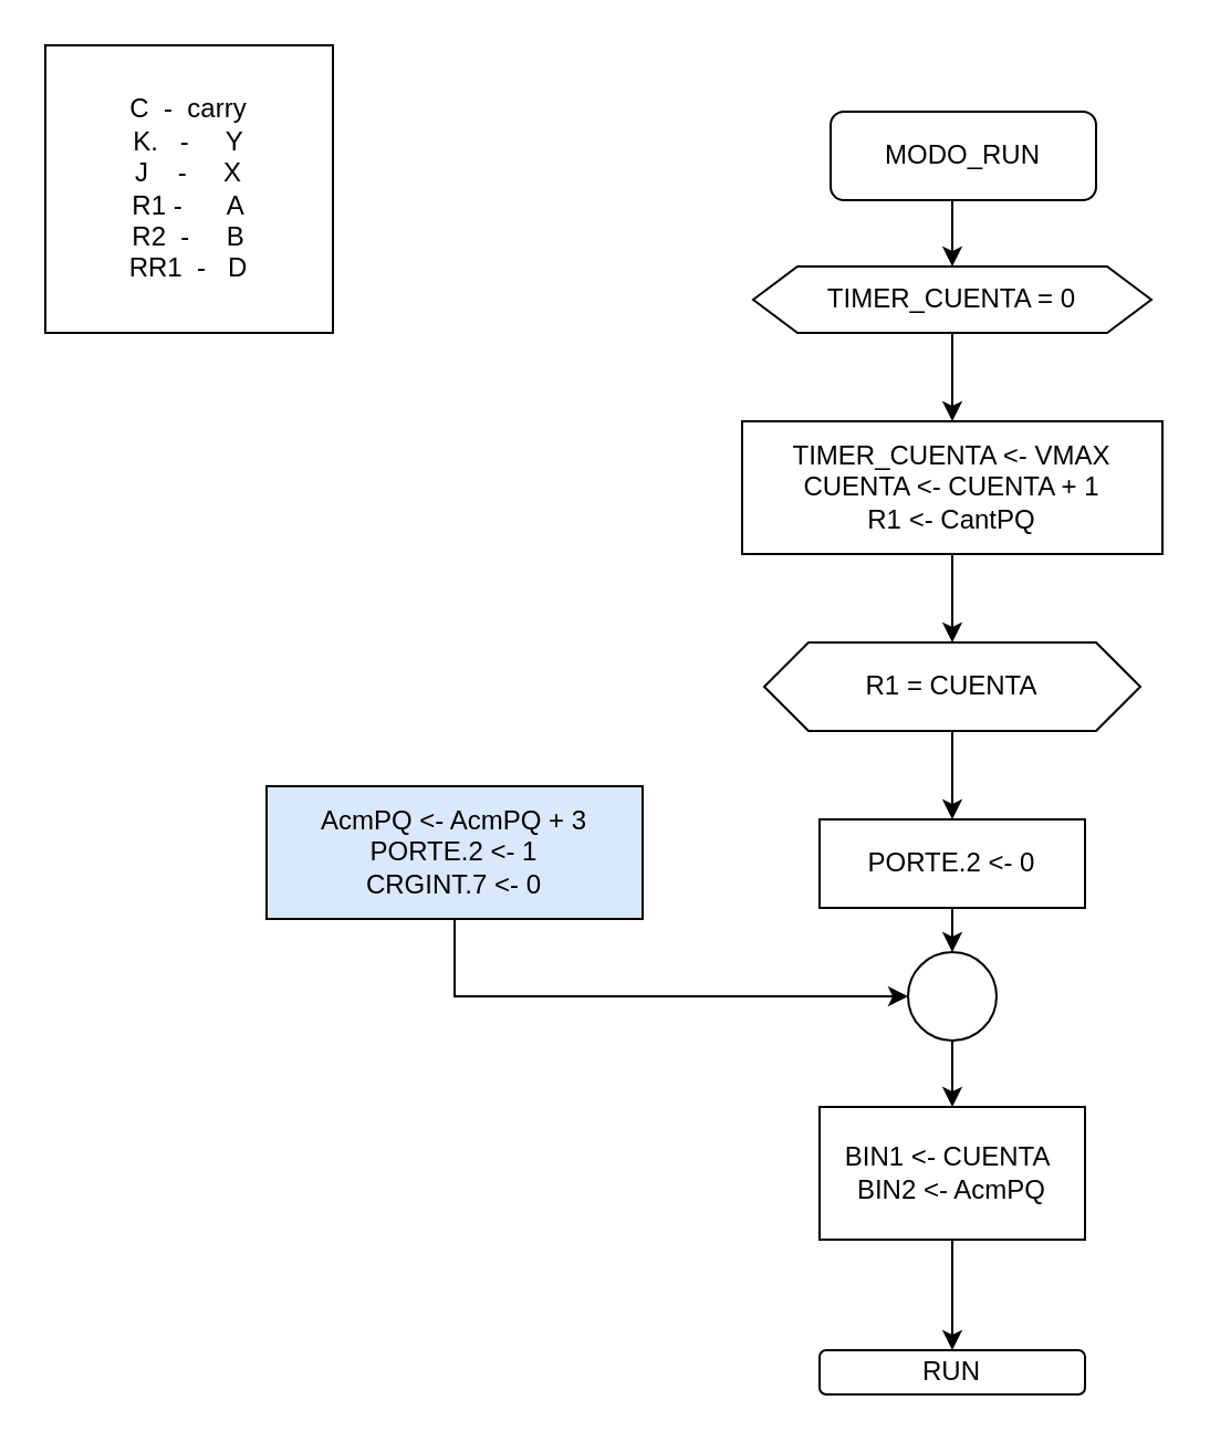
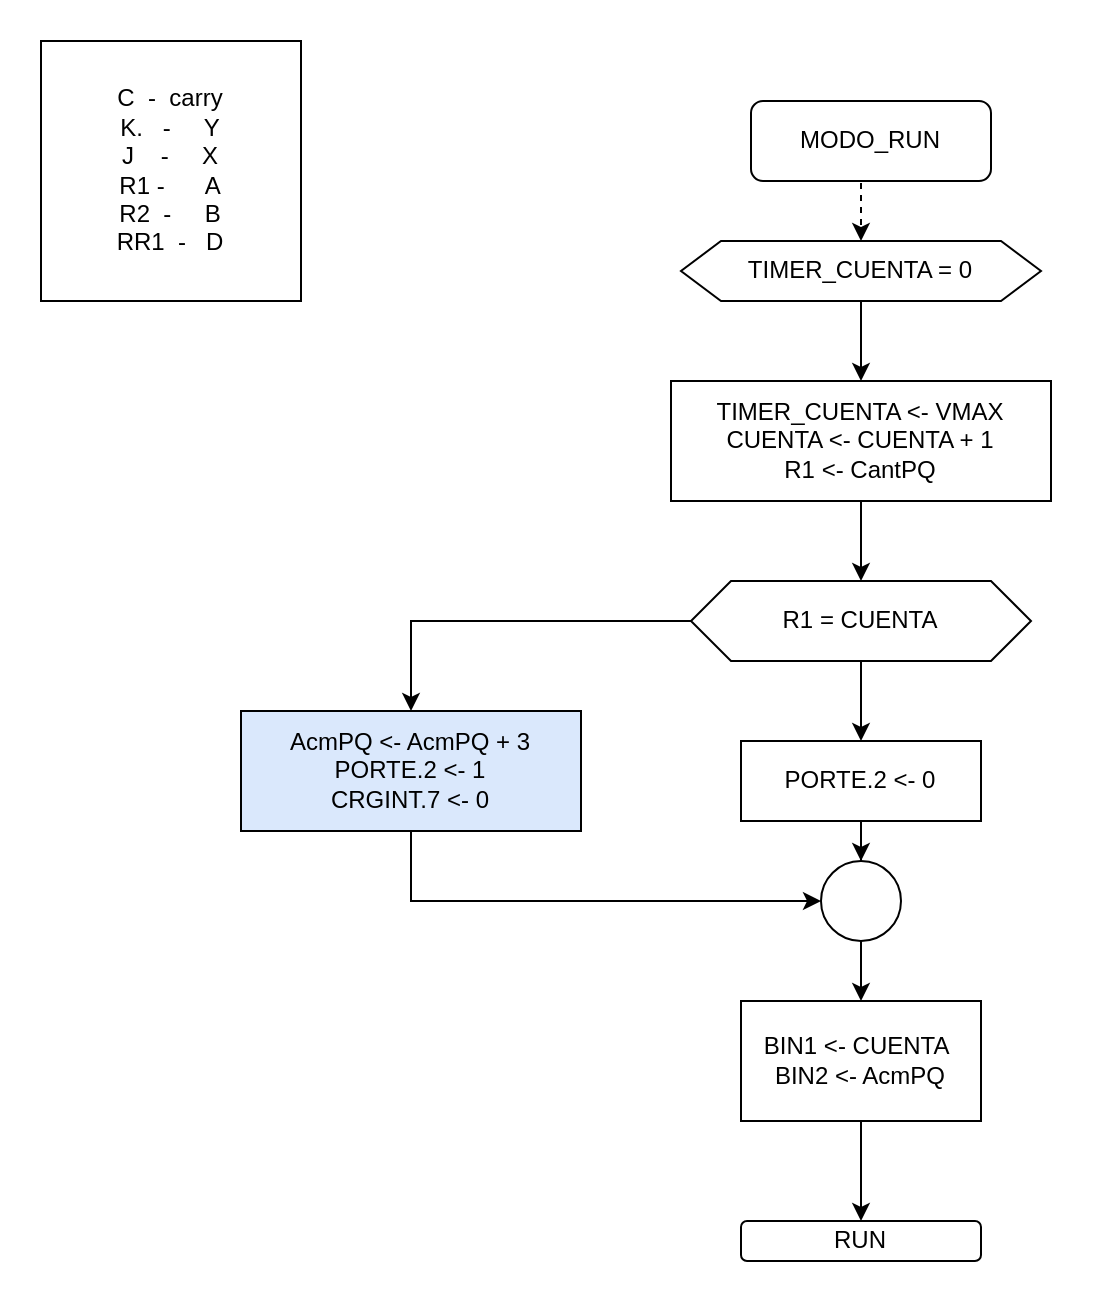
- <mxCell id="3" style="edgeStyle=orthogonalEdgeStyle;rounded=0;orthogonalLoop=1;jettySize=auto;html=1;exitX=0.5;exitY=1;exitDx=0;exitDy=0;entryX=0.5;entryY=0;entryDx=0;entryDy=0;" edge="1" parent="1" source="4" target="6"><mxGeometry relative="1" as="geometry" /></mxCell>
+ <mxCell id="3" style="edgeStyle=orthogonalEdgeStyle;rounded=0;orthogonalLoop=1;jettySize=auto;html=1;exitX=0.5;exitY=1;exitDx=0;exitDy=0;entryX=0.5;entryY=0;entryDx=0;entryDy=0;dashed=1;" edge="1" parent="1" source="4" target="6"><mxGeometry relative="1" as="geometry" /></mxCell>
+ <mxCell id="10" style="edgeStyle=orthogonalEdgeStyle;rounded=0;orthogonalLoop=1;jettySize=auto;html=1;exitX=0;exitY=0.5;exitDx=0;exitDy=0;entryX=0.5;entryY=0;entryDx=0;entryDy=0;" edge="1" parent="1" source="11" target="17"><mxGeometry relative="1" as="geometry" /></mxCell>
